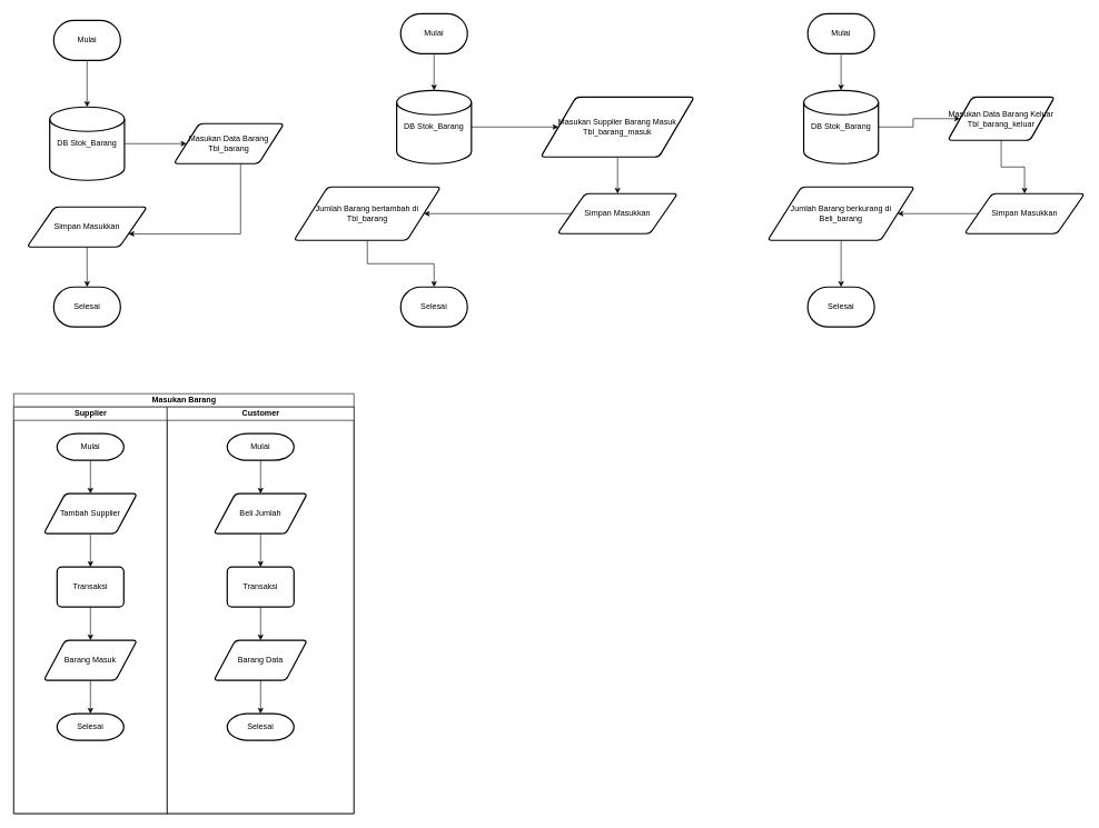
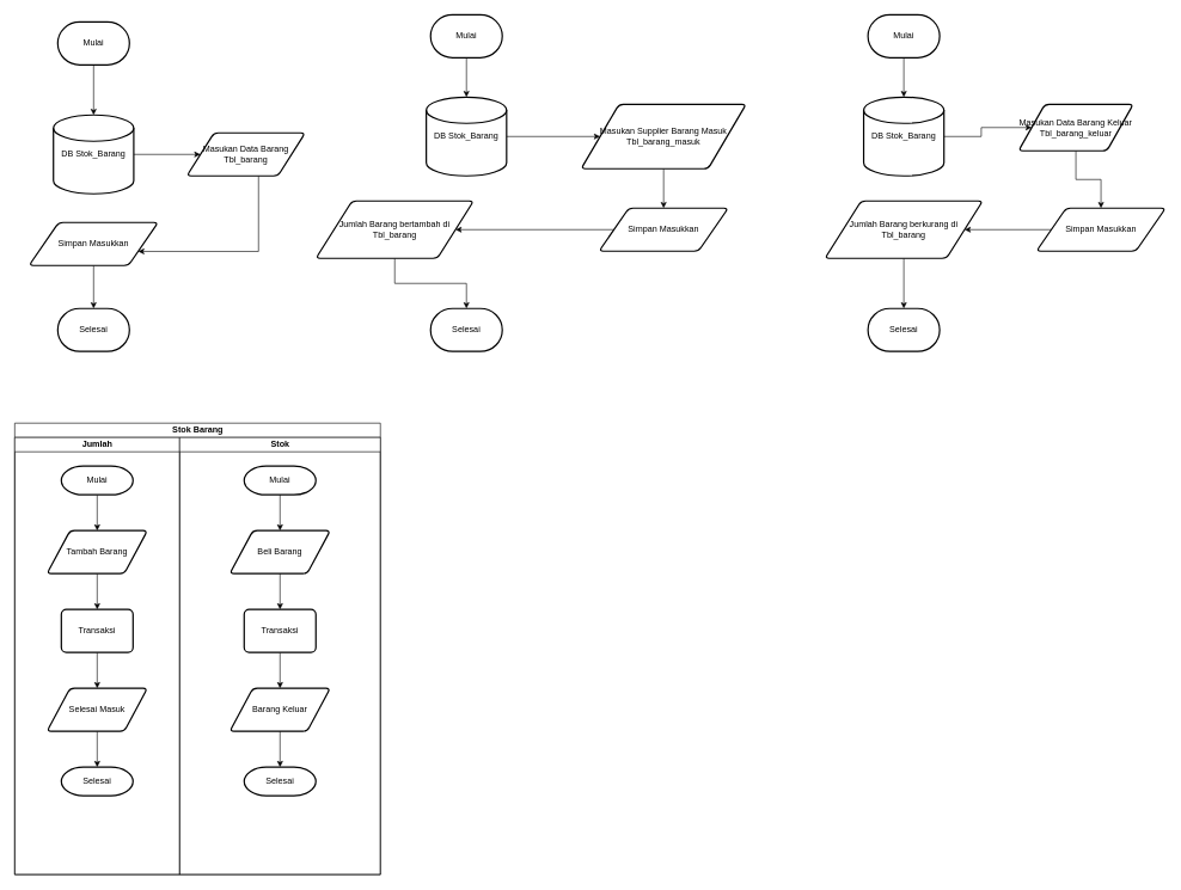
- <mxCell id="31" value="Jumlah Barang berkurang di&lt;br&gt;Beli_barang" style="shape=parallelogram;html=1;strokeWidth=2;perimeter=parallelogramPerimeter;whiteSpace=wrap;rounded=1;arcSize=12;size=0.23;" parent="1" vertex="1"><mxGeometry x="1150" y="280" width="220" height="80" as="geometry" /></mxCell>
+ <mxCell id="31" value="Jumlah Barang berkurang di&lt;br&gt;Tbl_barang" style="shape=parallelogram;html=1;strokeWidth=2;perimeter=parallelogramPerimeter;whiteSpace=wrap;rounded=1;arcSize=12;size=0.23;" parent="1" vertex="1"><mxGeometry x="1150" y="280" width="220" height="80" as="geometry" /></mxCell>
- <mxCell id="33" value="Masukan Barang" style="swimlane;html=1;childLayout=stackLayout;resizeParent=1;resizeParentMax=0;startSize=20;" vertex="1" parent="1"><mxGeometry x="20" y="590" width="510" height="630" as="geometry" /></mxCell>
+ <mxCell id="33" value="Stok Barang" style="swimlane;html=1;childLayout=stackLayout;resizeParent=1;resizeParentMax=0;startSize=20;" vertex="1" parent="1"><mxGeometry x="20" y="590" width="510" height="630" as="geometry" /></mxCell>
- <mxCell id="34" value="Supplier" style="swimlane;html=1;startSize=20;" vertex="1" parent="33"><mxGeometry y="20" width="230" height="610" as="geometry" /></mxCell>
+ <mxCell id="34" value="Jumlah" style="swimlane;html=1;startSize=20;" vertex="1" parent="33"><mxGeometry y="20" width="230" height="610" as="geometry" /></mxCell>
- <mxCell id="44" value="Customer" style="swimlane;html=1;startSize=20;" vertex="1" parent="33"><mxGeometry x="230" y="20" width="280" height="610" as="geometry" /></mxCell>
+ <mxCell id="44" value="Stok" style="swimlane;html=1;startSize=20;" vertex="1" parent="33"><mxGeometry x="230" y="20" width="280" height="610" as="geometry" /></mxCell>
- <mxCell id="38" value="Tambah Supplier" style="shape=parallelogram;html=1;strokeWidth=2;perimeter=parallelogramPerimeter;whiteSpace=wrap;rounded=1;arcSize=12;size=0.23;" vertex="1" parent="34"><mxGeometry x="45" y="130" width="140" height="60" as="geometry" /></mxCell>
+ <mxCell id="38" value="Tambah Barang" style="shape=parallelogram;html=1;strokeWidth=2;perimeter=parallelogramPerimeter;whiteSpace=wrap;rounded=1;arcSize=12;size=0.23;" vertex="1" parent="34"><mxGeometry x="45" y="130" width="140" height="60" as="geometry" /></mxCell>
- <mxCell id="46" value="Beli Jumlah" style="shape=parallelogram;html=1;strokeWidth=2;perimeter=parallelogramPerimeter;whiteSpace=wrap;rounded=1;arcSize=12;size=0.23;" vertex="1" parent="44"><mxGeometry x="70" y="130" width="140" height="60" as="geometry" /></mxCell>
+ <mxCell id="46" value="Beli Barang" style="shape=parallelogram;html=1;strokeWidth=2;perimeter=parallelogramPerimeter;whiteSpace=wrap;rounded=1;arcSize=12;size=0.23;" vertex="1" parent="44"><mxGeometry x="70" y="130" width="140" height="60" as="geometry" /></mxCell>
- <mxCell id="40" value="Barang Masuk" style="shape=parallelogram;html=1;strokeWidth=2;perimeter=parallelogramPerimeter;whiteSpace=wrap;rounded=1;arcSize=12;size=0.23;" vertex="1" parent="34"><mxGeometry x="45" y="350" width="140" height="60" as="geometry" /></mxCell>
+ <mxCell id="40" value="Selesai Masuk" style="shape=parallelogram;html=1;strokeWidth=2;perimeter=parallelogramPerimeter;whiteSpace=wrap;rounded=1;arcSize=12;size=0.23;" vertex="1" parent="34"><mxGeometry x="45" y="350" width="140" height="60" as="geometry" /></mxCell>
- <mxCell id="49" value="Barang Data" style="shape=parallelogram;html=1;strokeWidth=2;perimeter=parallelogramPerimeter;whiteSpace=wrap;rounded=1;arcSize=12;size=0.23;" vertex="1" parent="44"><mxGeometry x="70" y="350" width="140" height="60" as="geometry" /></mxCell>
+ <mxCell id="49" value="Barang Keluar" style="shape=parallelogram;html=1;strokeWidth=2;perimeter=parallelogramPerimeter;whiteSpace=wrap;rounded=1;arcSize=12;size=0.23;" vertex="1" parent="44"><mxGeometry x="70" y="350" width="140" height="60" as="geometry" /></mxCell>
